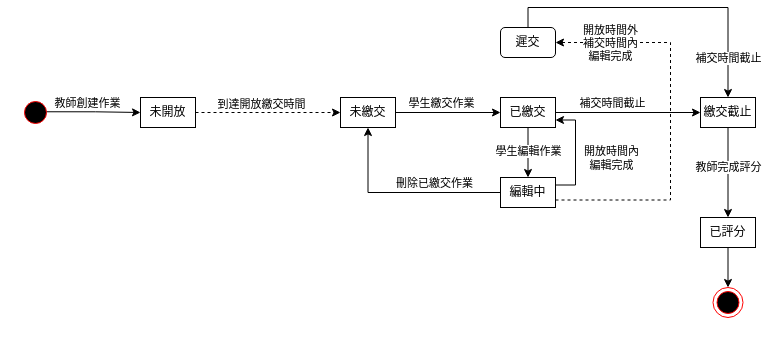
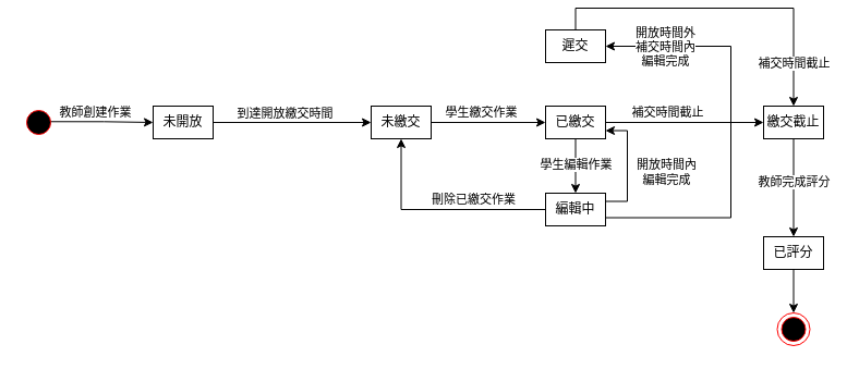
- <mxCell id="29" value="遲交" style="whiteSpace=wrap;html=1;rounded=1;" vertex="1" parent="1"><mxGeometry x="500" y="20" width="55" height="30" as="geometry" /></mxCell>
+ <mxCell id="29" value="遲交" style="rounded=0;whiteSpace=wrap;html=1;" vertex="1" parent="1"><mxGeometry x="500" y="20" width="55" height="30" as="geometry" /></mxCell>
- <mxCell id="6" style="edgeStyle=orthogonalEdgeStyle;rounded=0;orthogonalLoop=1;jettySize=auto;html=1;dashed=1;" edge="1" parent="1" source="8" target="11"><mxGeometry relative="1" as="geometry" /></mxCell>
+ <mxCell id="6" style="edgeStyle=orthogonalEdgeStyle;rounded=0;orthogonalLoop=1;jettySize=auto;html=1;" edge="1" parent="1" source="8" target="11"><mxGeometry relative="1" as="geometry" /></mxCell>
- <mxCell id="24" style="edgeStyle=orthogonalEdgeStyle;rounded=0;orthogonalLoop=1;jettySize=auto;html=1;exitX=1;exitY=0.75;exitDx=0;exitDy=0;entryX=1;entryY=0.5;entryDx=0;entryDy=0;dashed=1;" edge="1" parent="1" source="26" target="29"><mxGeometry relative="1" as="geometry"><Array as="points"><mxPoint x="670" y="193" /><mxPoint x="670" y="35" /></Array></mxGeometry></mxCell>
+ <mxCell id="24" style="edgeStyle=orthogonalEdgeStyle;rounded=0;orthogonalLoop=1;jettySize=auto;html=1;exitX=1;exitY=0.75;exitDx=0;exitDy=0;entryX=1;entryY=0.5;entryDx=0;entryDy=0;" edge="1" parent="1" source="26" target="29"><mxGeometry relative="1" as="geometry"><Array as="points"><mxPoint x="670" y="193" /><mxPoint x="670" y="35" /></Array></mxGeometry></mxCell>
